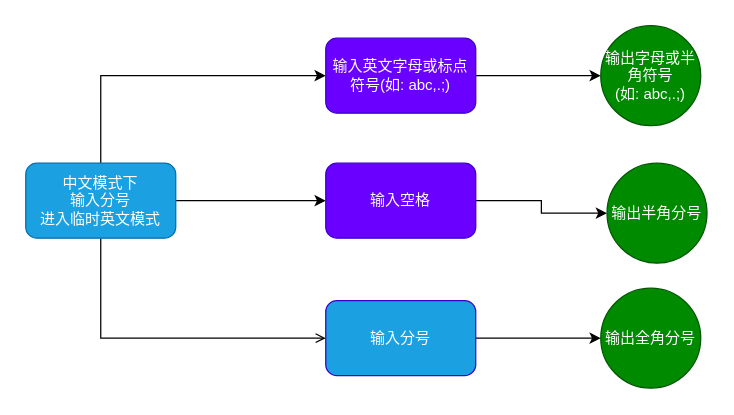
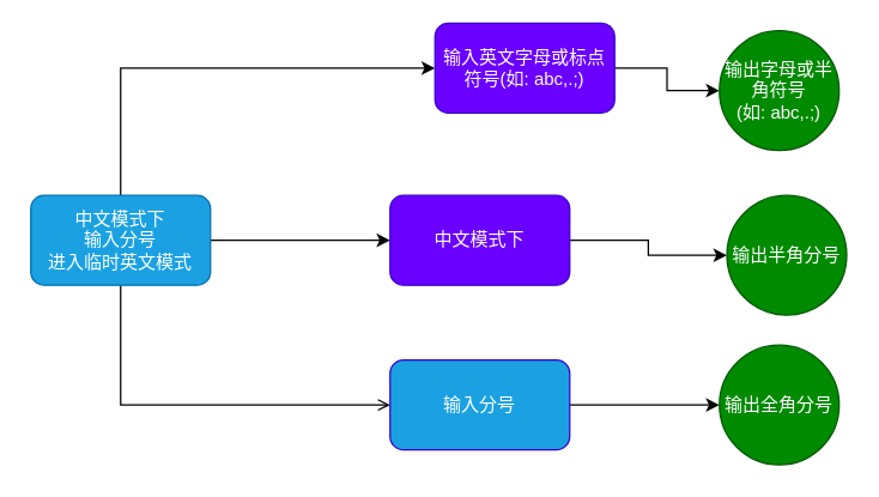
- <mxCell id="7" value="输入英文字母或标点符号(如: abc,.;)" style="rounded=1;whiteSpace=wrap;html=1;fillColor=#6a00ff;fontColor=#ffffff;strokeColor=#3700CC;" vertex="1" parent="1"><mxGeometry x="260" y="30" width="120" height="60" as="geometry" /></mxCell>
+ <mxCell id="7" value="输入英文字母或标点符号(如: abc,.;)" style="rounded=1;whiteSpace=wrap;html=1;fillColor=#6a00ff;fontColor=#ffffff;strokeColor=#3700CC;" vertex="1" parent="1"><mxGeometry x="290" y="15" width="120" height="60" as="geometry" /></mxCell>
- <mxCell id="9" value="输入空格" style="rounded=1;whiteSpace=wrap;html=1;fillColor=#6a00ff;fontColor=#ffffff;strokeColor=#3700CC;" vertex="1" parent="1"><mxGeometry x="260" y="130" width="120" height="60" as="geometry" /></mxCell>
+ <mxCell id="9" value="中文模式下" style="rounded=1;whiteSpace=wrap;html=1;fillColor=#6a00ff;fontColor=#ffffff;strokeColor=#3700CC;" vertex="1" parent="1"><mxGeometry x="260" y="130" width="120" height="60" as="geometry" /></mxCell>
